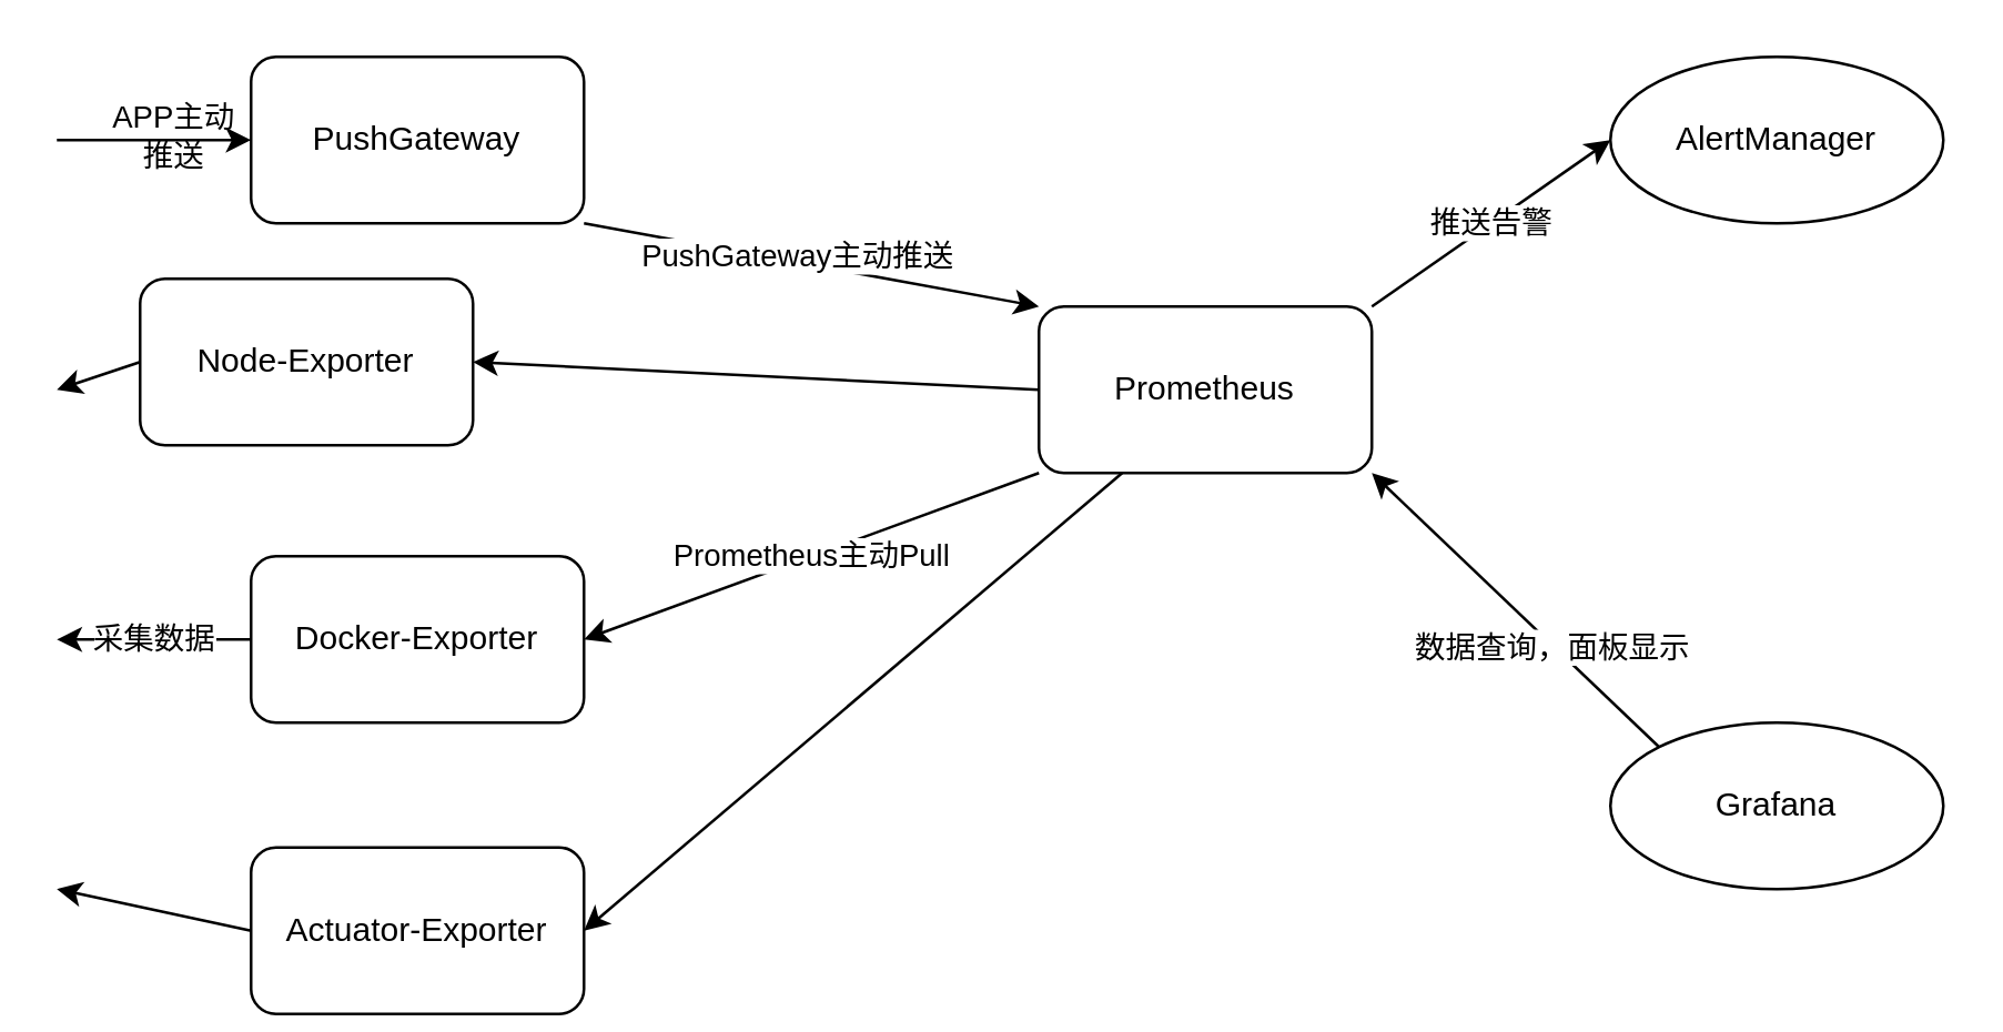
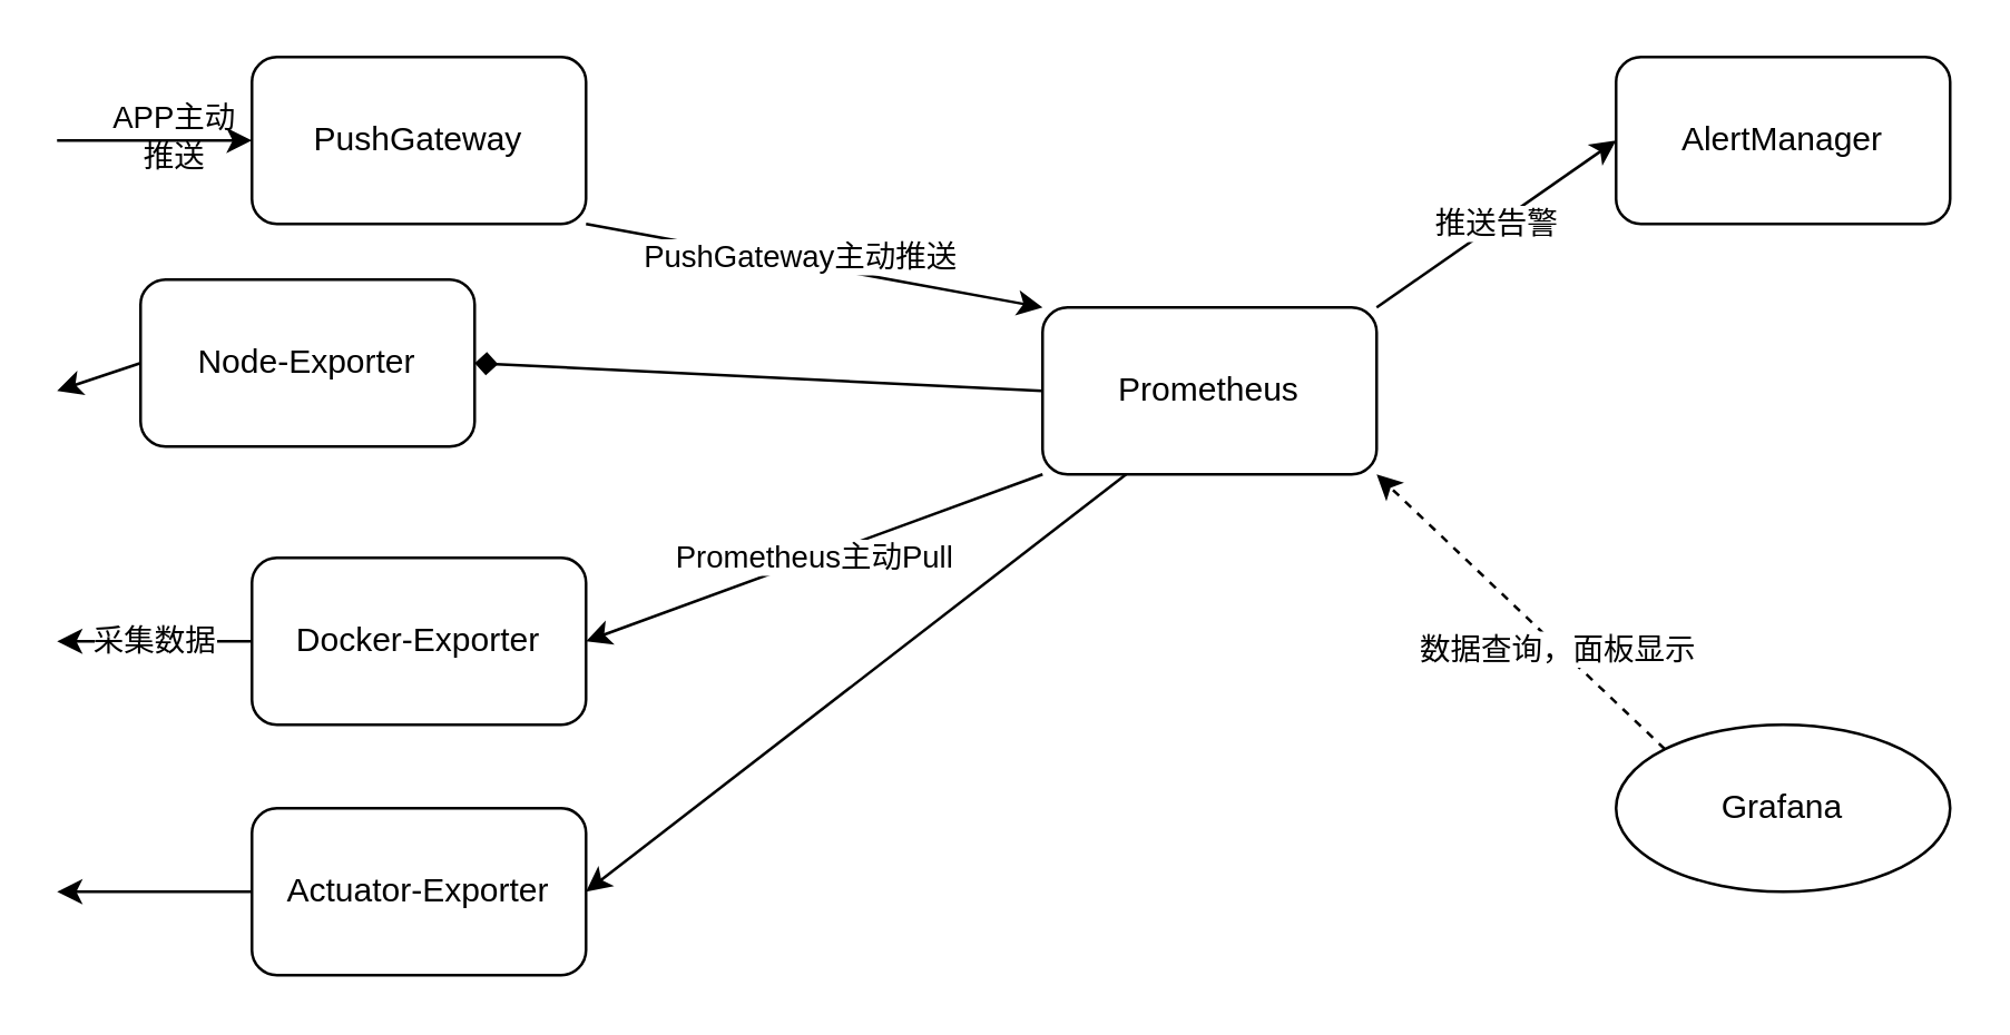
- <mxCell id="18" value="AlertManager" style="ellipse;whiteSpace=wrap;html=1;labelBackgroundColor=none;" vertex="1" parent="1"><mxGeometry x="580" y="20" width="120" height="60" as="geometry" /></mxCell>
+ <mxCell id="18" value="AlertManager" style="rounded=1;whiteSpace=wrap;html=1;labelBackgroundColor=none;" vertex="1" parent="1"><mxGeometry x="580" y="20" width="120" height="60" as="geometry" /></mxCell>
- <mxCell id="2" style="edgeStyle=none;rounded=0;orthogonalLoop=1;jettySize=auto;html=1;exitX=0;exitY=0.5;exitDx=0;exitDy=0;entryX=1;entryY=0.5;entryDx=0;entryDy=0;" edge="1" parent="1" source="6" target="8"><mxGeometry relative="1" as="geometry" /></mxCell>
+ <mxCell id="2" style="edgeStyle=none;rounded=0;orthogonalLoop=1;jettySize=auto;html=1;exitX=0;exitY=0.5;exitDx=0;exitDy=0;entryX=1;entryY=0.5;entryDx=0;entryDy=0;endArrow=diamond;" edge="1" parent="1" source="6" target="8"><mxGeometry relative="1" as="geometry" /></mxCell>
- <mxCell id="19" style="edgeStyle=none;rounded=0;orthogonalLoop=1;jettySize=auto;html=1;exitX=0;exitY=0;exitDx=0;exitDy=0;entryX=1;entryY=1;entryDx=0;entryDy=0;" edge="1" parent="1" source="21" target="6"><mxGeometry relative="1" as="geometry" /></mxCell>
+ <mxCell id="19" style="edgeStyle=none;rounded=0;orthogonalLoop=1;jettySize=auto;html=1;exitX=0;exitY=0;exitDx=0;exitDy=0;entryX=1;entryY=1;entryDx=0;entryDy=0;dashed=1;" edge="1" parent="1" source="21" target="6"><mxGeometry relative="1" as="geometry" /></mxCell>
- <mxCell id="12" value="Actuator-Exporter" style="rounded=1;whiteSpace=wrap;html=1;" vertex="1" parent="1"><mxGeometry x="90" y="305" width="120" height="60" as="geometry" /></mxCell>
+ <mxCell id="12" value="Actuator-Exporter" style="rounded=1;whiteSpace=wrap;html=1;" vertex="1" parent="1"><mxGeometry x="90" y="290" width="120" height="60" as="geometry" /></mxCell>
